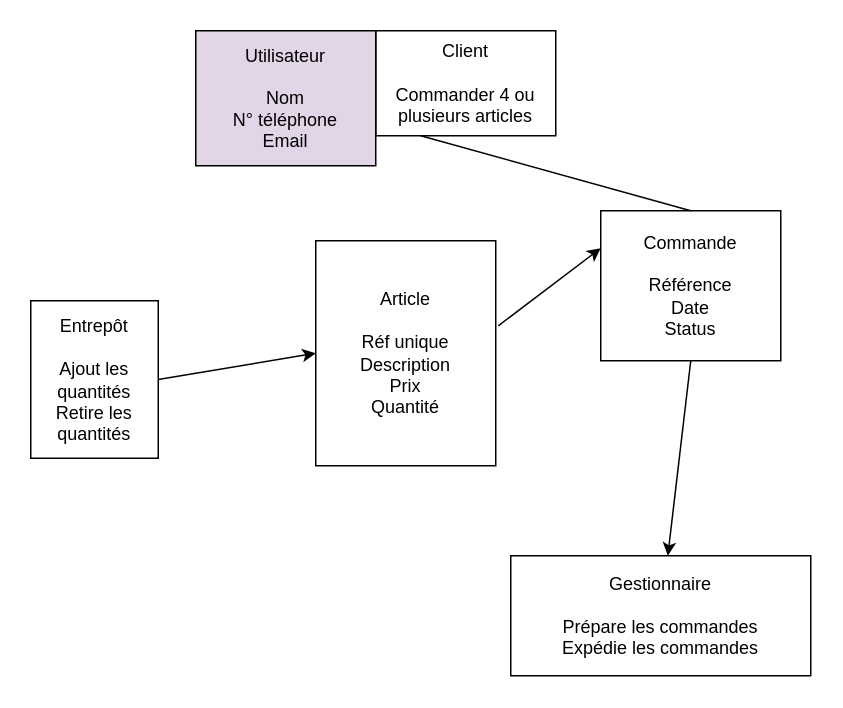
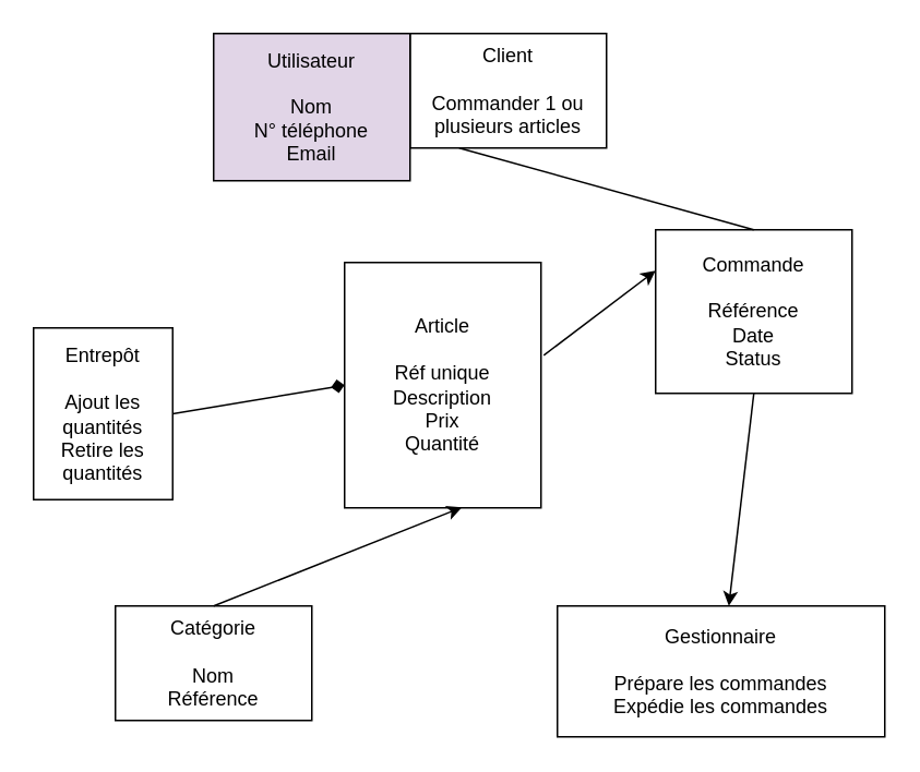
- <mxCell id="2" value="Client&lt;br&gt;&lt;br&gt;Commander 4 ou plusieurs articles" style="rounded=0;whiteSpace=wrap;html=1;" parent="1" vertex="1"><mxGeometry x="250" y="20" width="120" height="70" as="geometry" /></mxCell>
+ <mxCell id="2" value="Client&lt;br&gt;&lt;br&gt;Commander 1 ou plusieurs articles" style="rounded=0;whiteSpace=wrap;html=1;" parent="1" vertex="1"><mxGeometry x="250" y="20" width="120" height="70" as="geometry" /></mxCell>
- <mxCell id="10" value="" style="endArrow=classic;html=1;rounded=0;exitX=1;exitY=0.5;exitDx=0;exitDy=0;entryX=0;entryY=0.5;entryDx=0;entryDy=0;" parent="1" source="4" target="3" edge="1"><mxGeometry width="50" height="50" relative="1" as="geometry"><mxPoint x="230" y="300" as="sourcePoint" /><mxPoint x="250" y="280" as="targetPoint" /></mxGeometry></mxCell>
+ <mxCell id="10" value="" style="endArrow=diamond;html=1;rounded=0;exitX=1;exitY=0.5;exitDx=0;exitDy=0;entryX=0;entryY=0.5;entryDx=0;entryDy=0;" parent="1" source="4" target="3" edge="1"><mxGeometry width="50" height="50" relative="1" as="geometry"><mxPoint x="230" y="300" as="sourcePoint" /><mxPoint x="250" y="280" as="targetPoint" /></mxGeometry></mxCell>
+ <mxCell id="11" value="" style="endArrow=classic;html=1;rounded=0;entryX=0.597;entryY=0.998;entryDx=0;entryDy=0;entryPerimeter=0;exitX=0.5;exitY=0;exitDx=0;exitDy=0;" parent="1" source="5" target="3" edge="1"><mxGeometry width="50" height="50" relative="1" as="geometry"><mxPoint x="322" y="380" as="sourcePoint" /><mxPoint x="379" y="360" as="targetPoint" /></mxGeometry></mxCell>
+ <mxCell id="5" value="Catégorie&lt;br&gt;&lt;br&gt;Nom&lt;br&gt;Référence" style="rounded=0;whiteSpace=wrap;html=1;" parent="1" vertex="1"><mxGeometry x="70" y="370" width="120" height="70" as="geometry" /></mxCell>
